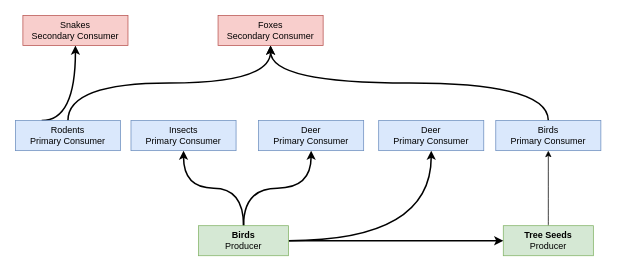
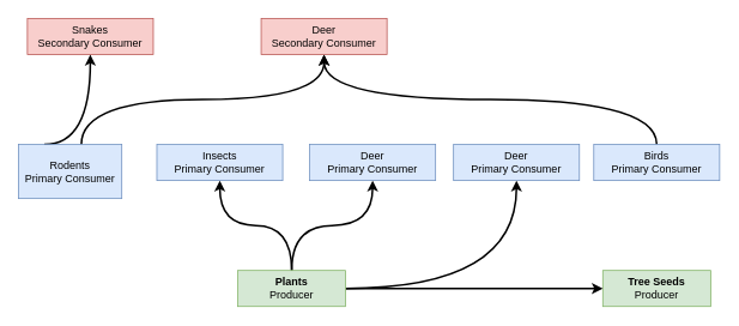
- <mxCell id="17" value="Foxes&lt;br&gt;Secondary Consumer" style="rounded=0;whiteSpace=wrap;html=1;fillColor=#f8cecc;strokeColor=#b85450;" parent="1" vertex="1"><mxGeometry x="290" y="20" width="140" height="40" as="geometry" /></mxCell>
+ <mxCell id="17" value="Deer&lt;br&gt;Secondary Consumer" style="rounded=0;whiteSpace=wrap;html=1;fillColor=#f8cecc;strokeColor=#b85450;" parent="1" vertex="1"><mxGeometry x="290" y="20" width="140" height="40" as="geometry" /></mxCell>
- <mxCell id="14" value="Rodents&lt;br&gt;Primary Consumer" style="rounded=0;whiteSpace=wrap;html=1;fillColor=#dae8fc;strokeColor=#6c8ebf;" parent="1" vertex="1"><mxGeometry y="160" width="140" height="40" as="geometry" x="20" /></mxCell>
+ <mxCell id="14" value="Rodents&lt;br&gt;Primary Consumer" style="rounded=0;whiteSpace=wrap;html=1;fillColor=#dae8fc;strokeColor=#6c8ebf;" parent="1" vertex="1"><mxGeometry x="20" y="160" width="115" height="60" as="geometry" /></mxCell>
- <mxCell id="2" style="edgeStyle=orthogonalEdgeStyle;rounded=0;orthogonalLoop=1;jettySize=auto;html=1;curved=1;" parent="1" source="3" target="16" edge="1"><mxGeometry relative="1" as="geometry" /></mxCell>
- <mxCell id="8" value="&lt;b&gt;Birds&lt;/b&gt;&lt;br&gt;Producer" style="rounded=0;whiteSpace=wrap;html=1;fillColor=#d5e8d4;strokeColor=#82b366;" parent="1" vertex="1"><mxGeometry x="264" y="300" width="120" height="40" as="geometry" /></mxCell>
+ <mxCell id="8" value="&lt;b&gt;Plants&lt;/b&gt;&lt;br&gt;Producer" style="rounded=0;whiteSpace=wrap;html=1;fillColor=#d5e8d4;strokeColor=#82b366;" parent="1" vertex="1"><mxGeometry x="264" y="300" width="120" height="40" as="geometry" /></mxCell>
